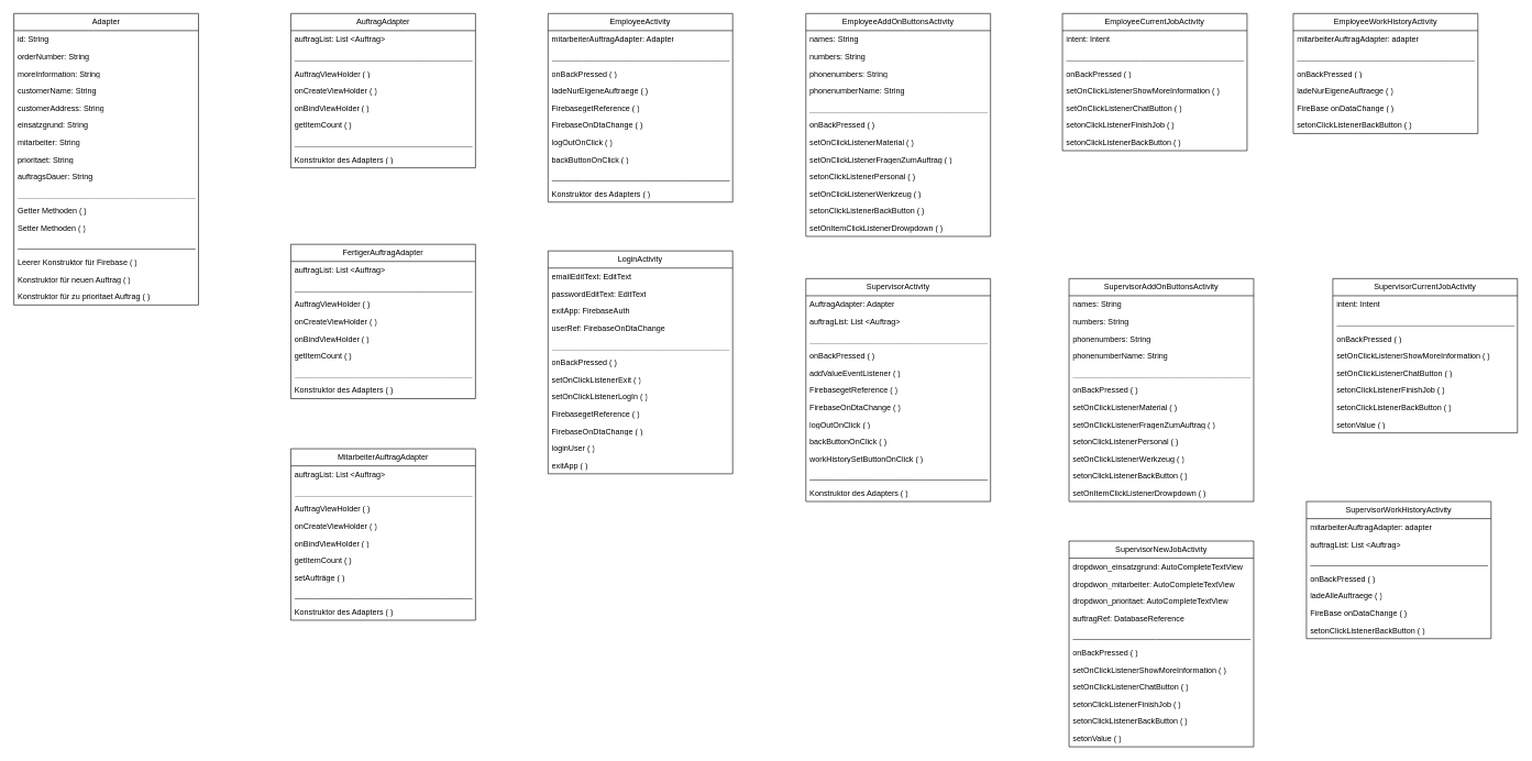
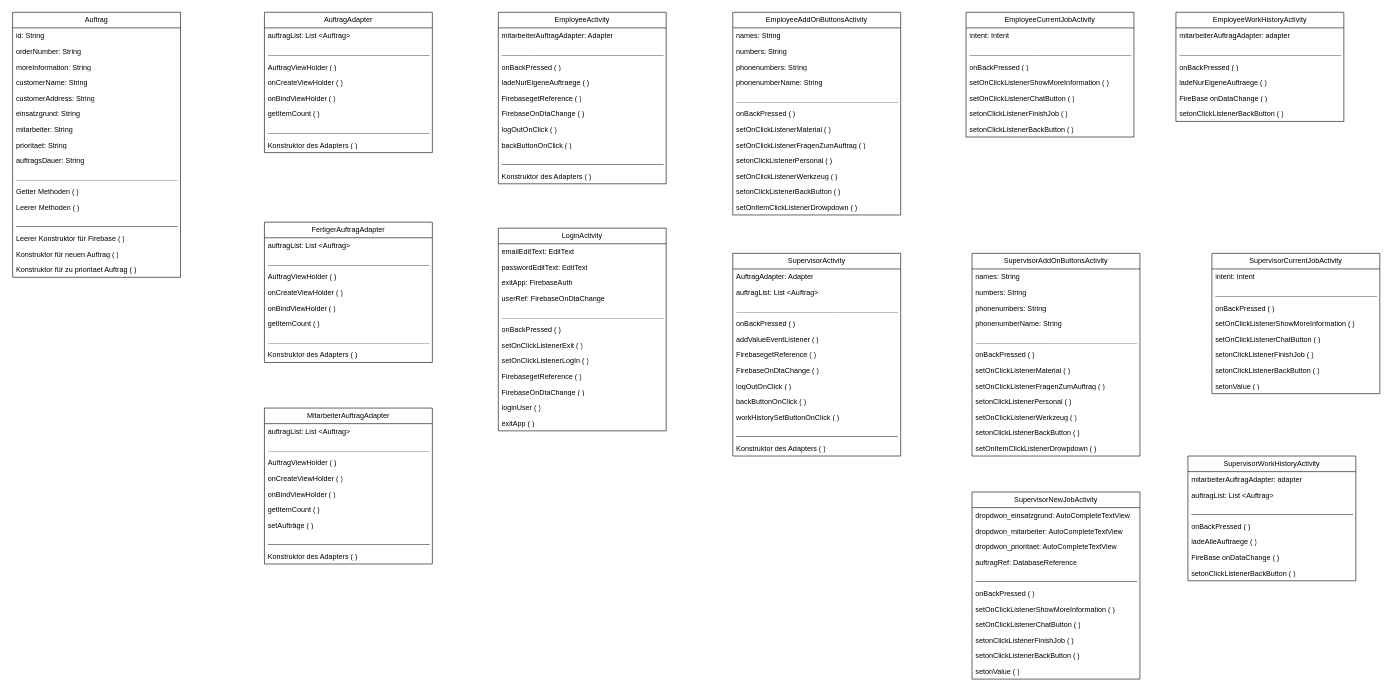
- <mxCell id="2" value="Adapter" style="swimlane;fontStyle=0;childLayout=stackLayout;horizontal=1;startSize=26;fillColor=none;horizontalStack=0;resizeParent=1;resizeParentMax=0;resizeLast=0;collapsible=1;marginBottom=0;whiteSpace=wrap;html=1;" parent="1" vertex="1"><mxGeometry x="20" y="20" width="280" height="442" as="geometry" /></mxCell>
+ <mxCell id="2" value="Auftrag" style="swimlane;fontStyle=0;childLayout=stackLayout;horizontal=1;startSize=26;fillColor=none;horizontalStack=0;resizeParent=1;resizeParentMax=0;resizeLast=0;collapsible=1;marginBottom=0;whiteSpace=wrap;html=1;" parent="1" vertex="1"><mxGeometry x="20" y="20" width="280" height="442" as="geometry" /></mxCell>
- <mxCell id="14" value="Setter Methoden ( )" style="text;strokeColor=none;fillColor=none;align=left;verticalAlign=top;spacingLeft=4;spacingRight=4;overflow=hidden;rotatable=0;points=[[0,0.5],[1,0.5]];portConstraint=eastwest;whiteSpace=wrap;html=1;" parent="2" vertex="1"><mxGeometry y="312" width="280" height="26" as="geometry" /></mxCell>
+ <mxCell id="14" value="Leerer Methoden ( )" style="text;strokeColor=none;fillColor=none;align=left;verticalAlign=top;spacingLeft=4;spacingRight=4;overflow=hidden;rotatable=0;points=[[0,0.5],[1,0.5]];portConstraint=eastwest;whiteSpace=wrap;html=1;" parent="2" vertex="1"><mxGeometry y="312" width="280" height="26" as="geometry" /></mxCell>
